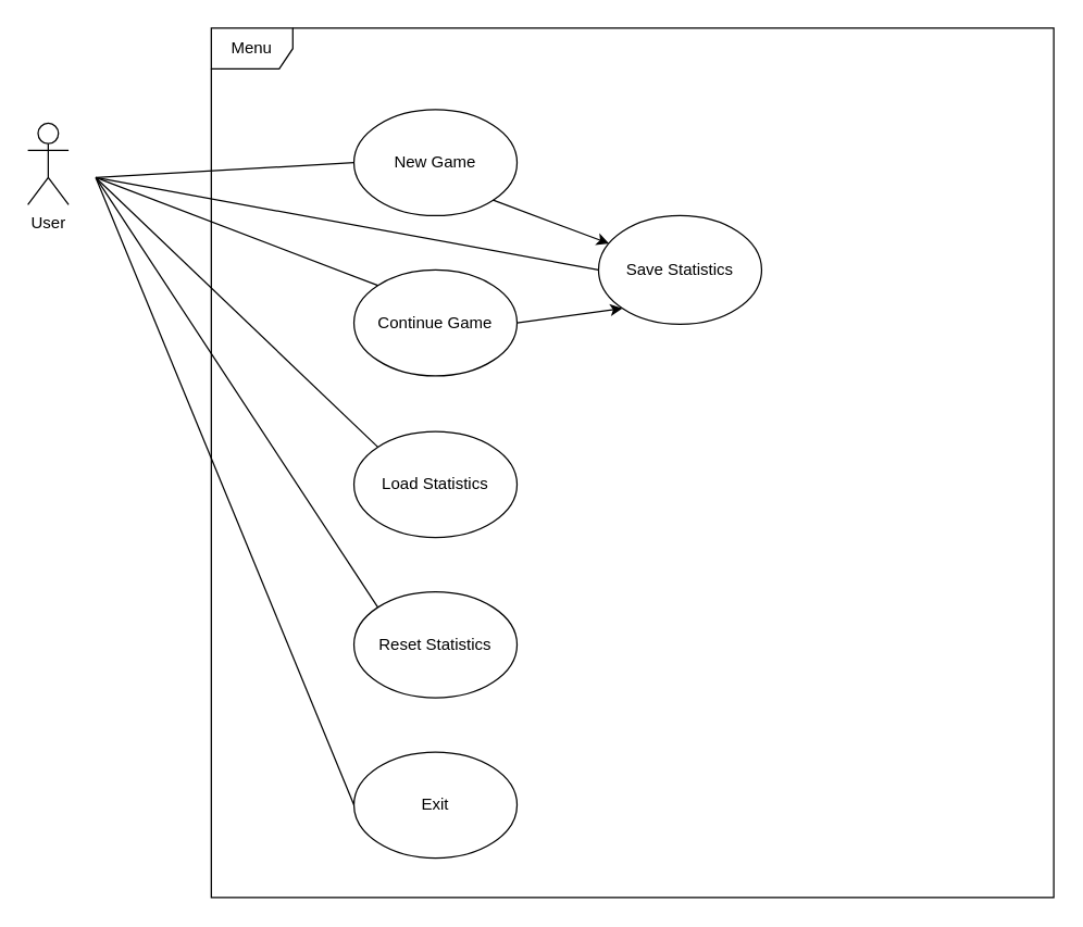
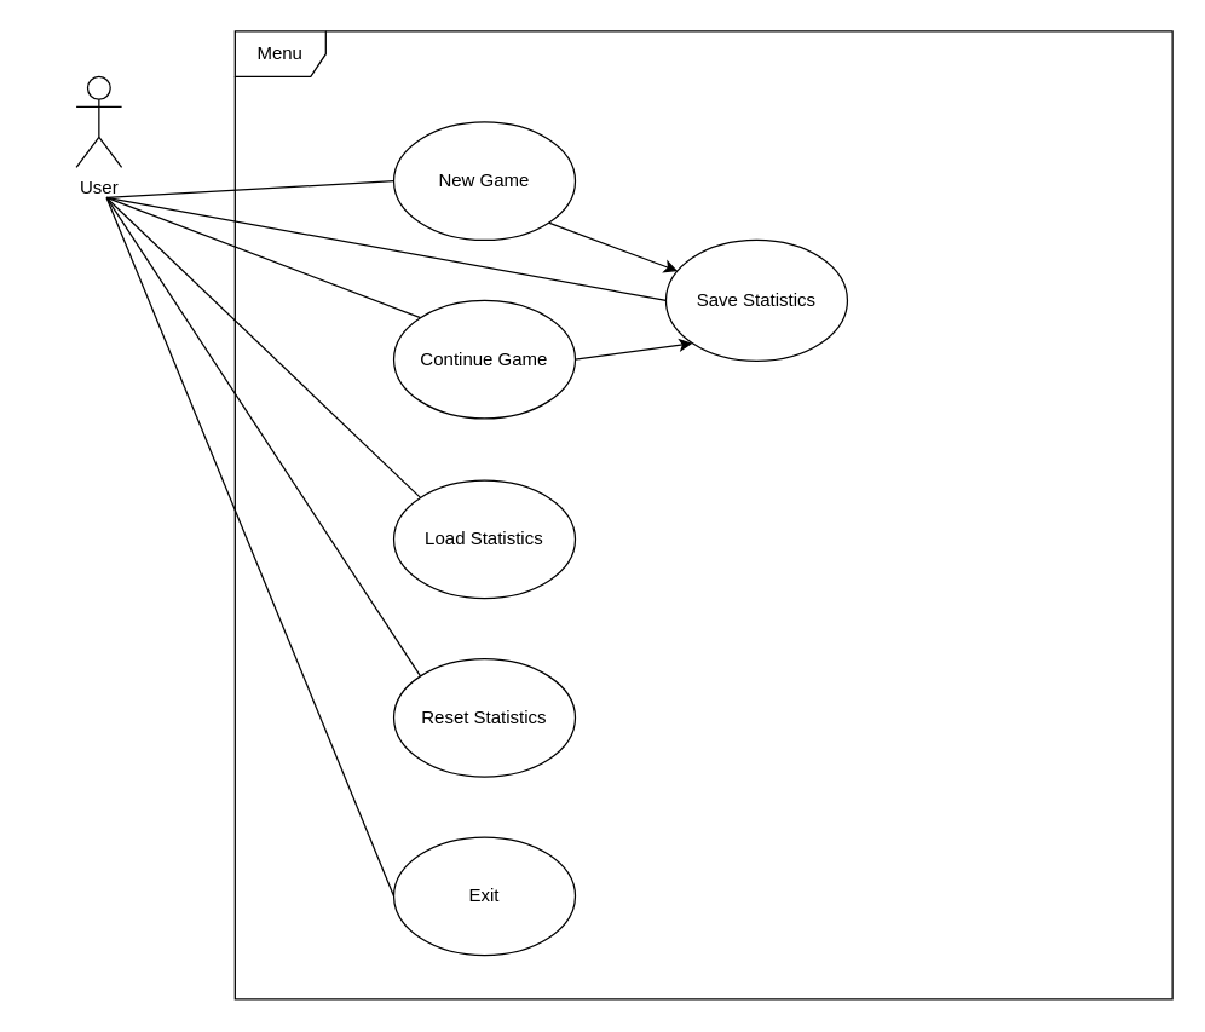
- <mxCell id="2" value="User" style="shape=umlActor;verticalLabelPosition=bottom;labelBackgroundColor=#ffffff;verticalAlign=top;html=1;outlineConnect=0;" vertex="1" parent="1"><mxGeometry x="20" y="90" width="30" height="60" as="geometry" /></mxCell>
+ <mxCell id="2" value="User" style="shape=umlActor;verticalLabelPosition=bottom;labelBackgroundColor=#ffffff;verticalAlign=top;html=1;outlineConnect=0;" vertex="1" parent="1"><mxGeometry x="50" y="50" width="30" height="60" as="geometry" /></mxCell>
